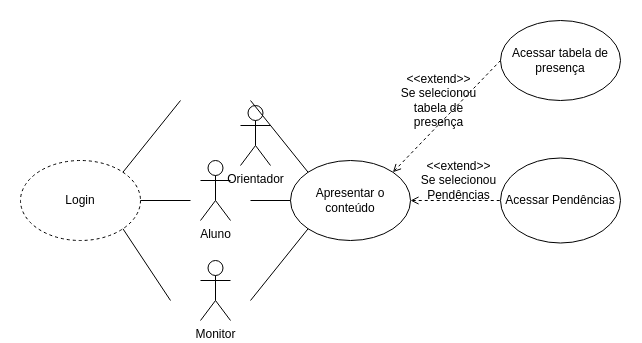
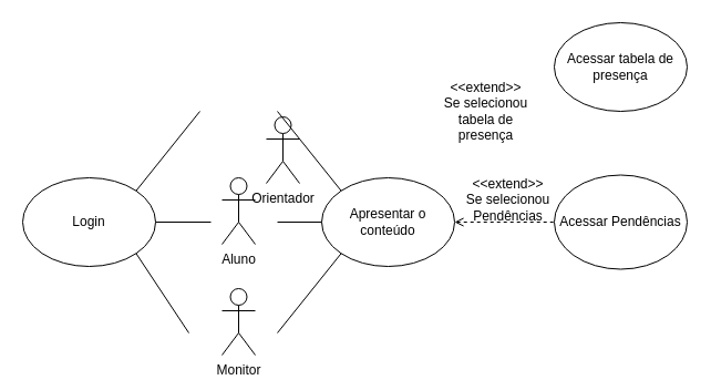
- <mxCell id="10" value="" style="endArrow=none;html=1;strokeWidth=1;entryX=0;entryY=0.5;entryDx=0;entryDy=0;dashed=1;startArrow=open;startFill=0;exitX=1;exitY=0;exitDx=0;exitDy=0;" edge="1" parent="1" source="5" target="9"><mxGeometry width="50" height="50" relative="1" as="geometry"><mxPoint x="410" y="200" as="sourcePoint" /><mxPoint x="430" y="150" as="targetPoint" /></mxGeometry></mxCell>
- <mxCell id="14" value="Login" style="ellipse;whiteSpace=wrap;html=1;dashed=1;" vertex="1" parent="1"><mxGeometry x="20" y="160" width="120" height="80" as="geometry" /></mxCell>
+ <mxCell id="14" value="Login" style="ellipse;whiteSpace=wrap;html=1;" vertex="1" parent="1"><mxGeometry x="20" y="160" width="120" height="80" as="geometry" /></mxCell>
